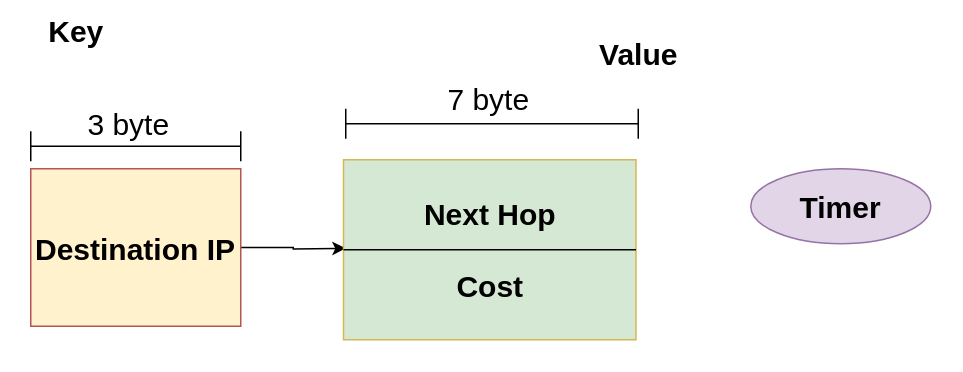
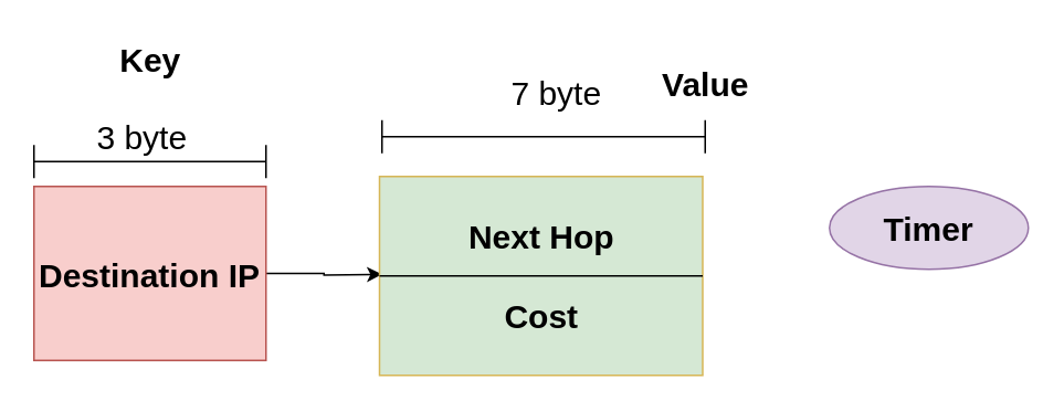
- <mxCell id="9" value="Key" style="text;html=1;align=center;verticalAlign=middle;resizable=0;points=[];autosize=1;strokeColor=none;fontSize=20;fontStyle=1" parent="1" vertex="1"><mxGeometry x="25" y="5" width="50" height="30" as="geometry" /></mxCell>
+ <mxCell id="9" value="Key" style="text;html=1;align=center;verticalAlign=middle;resizable=0;points=[];autosize=1;strokeColor=none;fontSize=20;fontStyle=1" parent="1" vertex="1"><mxGeometry x="65" y="20" width="50" height="30" as="geometry" /></mxCell>
- <mxCell id="10" value="Value" style="text;html=1;align=center;verticalAlign=middle;resizable=0;points=[];autosize=1;strokeColor=none;fontSize=20;fontStyle=1" parent="1" vertex="1"><mxGeometry x="390" y="20" width="70" height="30" as="geometry" /></mxCell>
+ <mxCell id="10" value="Value" style="text;html=1;align=center;verticalAlign=middle;resizable=0;points=[];autosize=1;strokeColor=none;fontSize=20;fontStyle=1" parent="1" vertex="1"><mxGeometry x="390" y="35" width="70" height="30" as="geometry" /></mxCell>
- <mxCell id="11" value="7 byte" style="text;html=1;align=center;verticalAlign=middle;resizable=0;points=[];autosize=1;strokeColor=none;fontSize=20;" parent="1" vertex="1"><mxGeometry x="290" y="50" width="70" height="30" as="geometry" /></mxCell>
+ <mxCell id="11" value="7 byte" style="text;html=1;align=center;verticalAlign=middle;resizable=0;points=[];autosize=1;strokeColor=none;fontSize=20;" parent="1" vertex="1"><mxGeometry x="300" y="40" width="70" height="30" as="geometry" /></mxCell>
- <mxCell id="3" value="Destination IP" style="rounded=0;whiteSpace=wrap;html=1;fontSize=20;fillColor=#fff2cc;strokeColor=#b85450;fontStyle=1;" parent="1" vertex="1"><mxGeometry x="20" y="112" width="140" height="105" as="geometry" /></mxCell>
+ <mxCell id="3" value="Destination IP" style="rounded=0;whiteSpace=wrap;html=1;fontSize=20;fillColor=#f8cecc;strokeColor=#b85450;fontStyle=1" parent="1" vertex="1"><mxGeometry x="20" y="112" width="140" height="105" as="geometry" /></mxCell>
